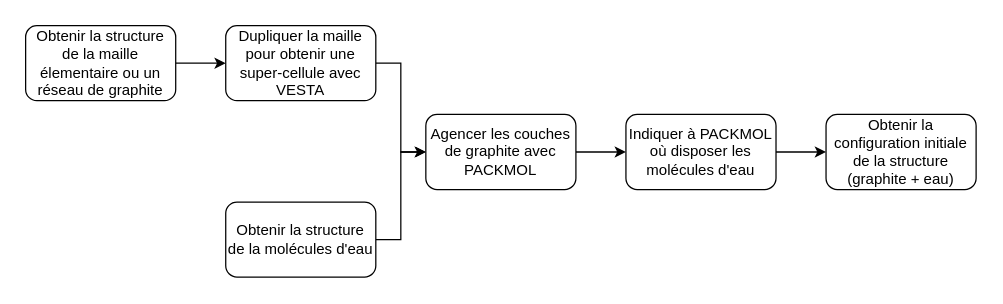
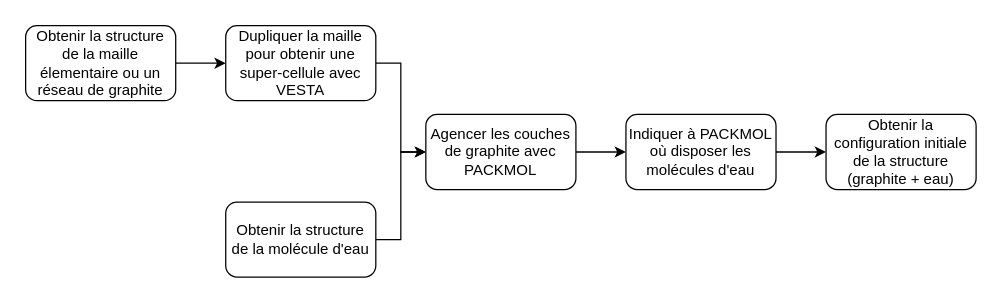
- <mxCell id="5" value="Obtenir la structure de la molécules d'eau" style="rounded=1;whiteSpace=wrap;html=1;" parent="1" vertex="1"><mxGeometry x="180" y="161" width="120" height="60" as="geometry" /></mxCell>
+ <mxCell id="5" value="Obtenir la structure de la molécule d'eau" style="rounded=1;whiteSpace=wrap;html=1;" parent="1" vertex="1"><mxGeometry x="180" y="161" width="120" height="60" as="geometry" /></mxCell>
